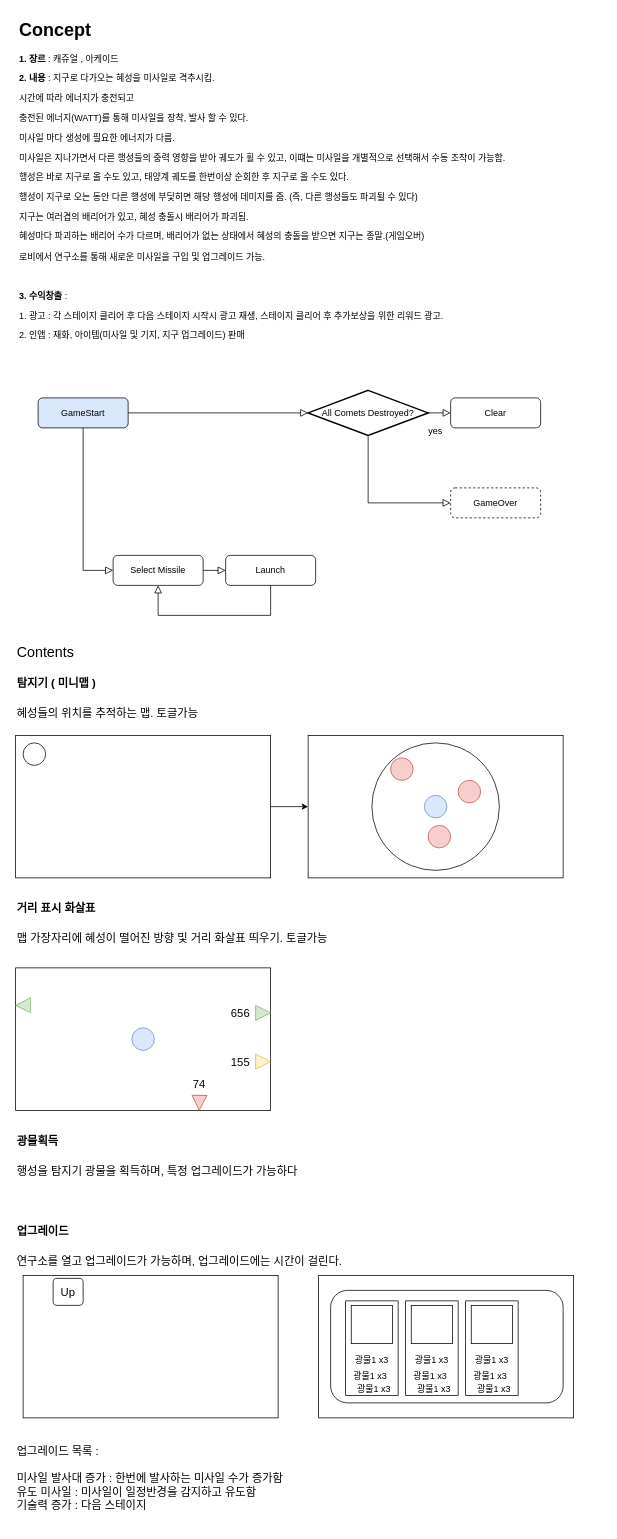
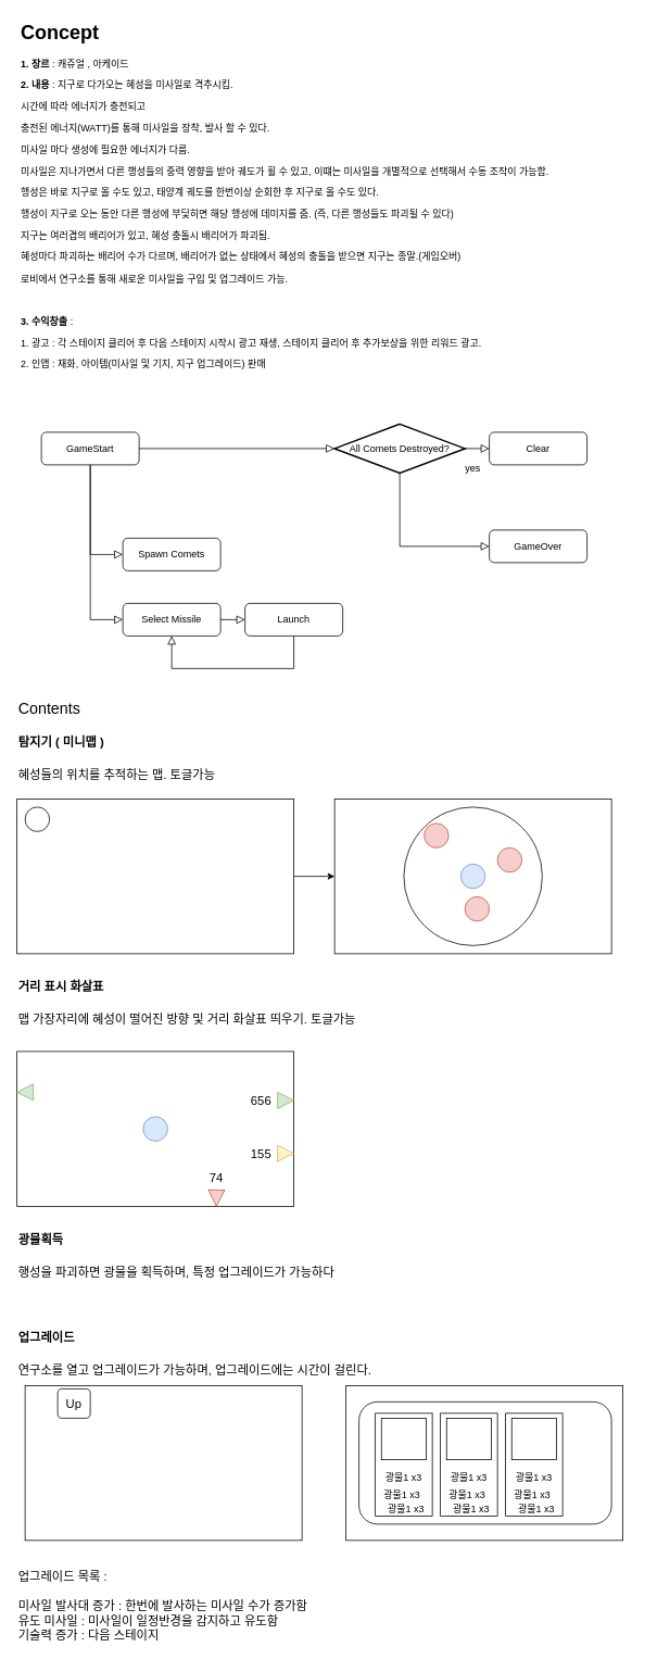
- <mxCell id="2" value="GameStart" style="rounded=1;whiteSpace=wrap;html=1;fontSize=12;glass=0;strokeWidth=1;shadow=0;fillColor=#dae8fc;" parent="1" vertex="1"><mxGeometry x="50" y="530" width="120" height="40" as="geometry" /></mxCell>
+ <mxCell id="2" value="GameStart" style="rounded=1;whiteSpace=wrap;html=1;fontSize=12;glass=0;strokeWidth=1;shadow=0;" parent="1" vertex="1"><mxGeometry x="50" y="530" width="120" height="40" as="geometry" /></mxCell>
- <mxCell id="14" value="GameOver" style="rounded=1;whiteSpace=wrap;html=1;fontSize=12;glass=0;strokeWidth=1;shadow=0;dashed=1;" parent="1" vertex="1"><mxGeometry x="600" y="650" width="120" height="40" as="geometry" /></mxCell>
+ <mxCell id="14" value="GameOver" style="rounded=1;whiteSpace=wrap;html=1;fontSize=12;glass=0;strokeWidth=1;shadow=0;" parent="1" vertex="1"><mxGeometry x="600" y="650" width="120" height="40" as="geometry" /></mxCell>
+ <mxCell id="5" value="" style="rounded=0;html=1;jettySize=auto;orthogonalLoop=1;fontSize=11;endArrow=block;endFill=0;endSize=8;strokeWidth=1;shadow=0;labelBackgroundColor=none;edgeStyle=orthogonalEdgeStyle;exitX=0.5;exitY=1;exitDx=0;exitDy=0;entryX=0;entryY=0.5;entryDx=0;entryDy=0;" parent="1" source="2" target="4" edge="1"><mxGeometry relative="1" as="geometry"><mxPoint x="120" y="580" as="sourcePoint" /><mxPoint x="160" y="680" as="targetPoint" /><Array as="points"><mxPoint x="110" y="680" /></Array></mxGeometry></mxCell>
+ <mxCell id="4" value="Spawn Comets" style="rounded=1;whiteSpace=wrap;html=1;fontSize=12;glass=0;strokeWidth=1;shadow=0;" parent="1" vertex="1"><mxGeometry x="150" y="660" width="120" height="40" as="geometry" /></mxCell>
- <mxCell id="42" value="행성을 탐지기 광물을 획득하며, 특정 업그레이드가 가능하다" style="text;html=1;strokeColor=none;fillColor=none;align=left;verticalAlign=middle;whiteSpace=wrap;rounded=0;fontSize=15;" vertex="1" parent="1"><mxGeometry x="20" y="1540" width="490" height="40" as="geometry" /></mxCell>
+ <mxCell id="42" value="행성을 파괴하면 광물을 획득하며, 특정 업그레이드가 가능하다" style="text;html=1;strokeColor=none;fillColor=none;align=left;verticalAlign=middle;whiteSpace=wrap;rounded=0;fontSize=15;" vertex="1" parent="1"><mxGeometry x="20" y="1540" width="490" height="40" as="geometry" /></mxCell>
